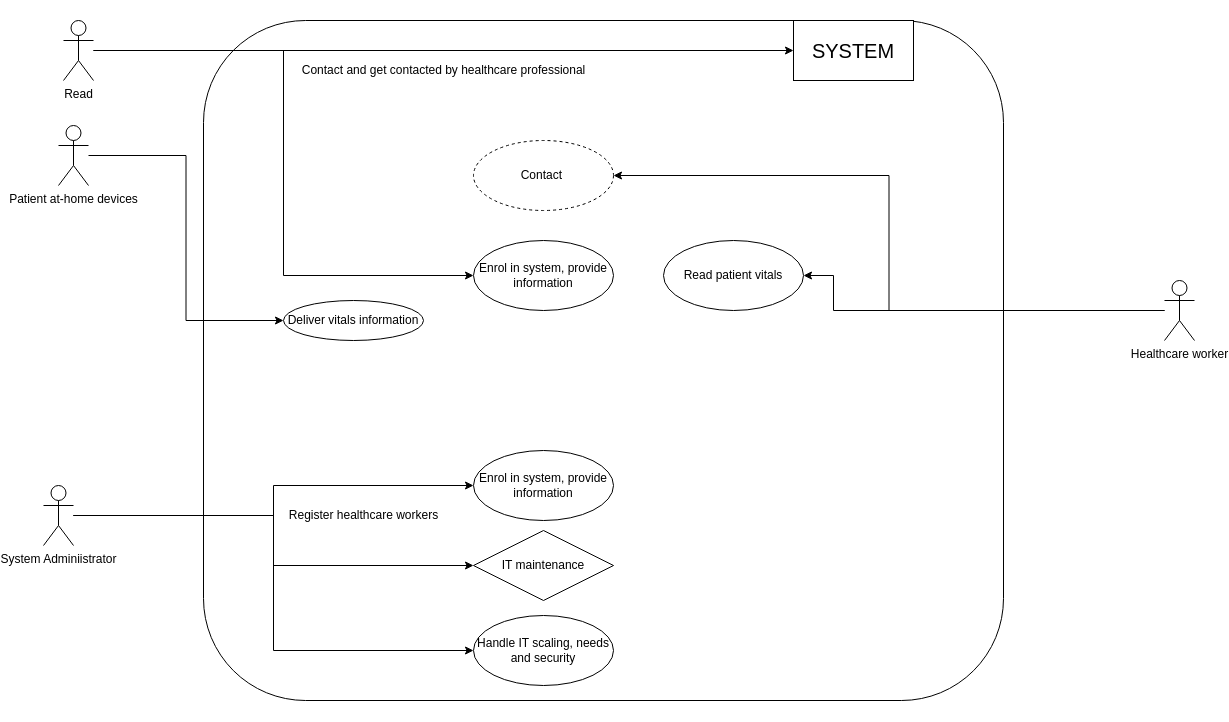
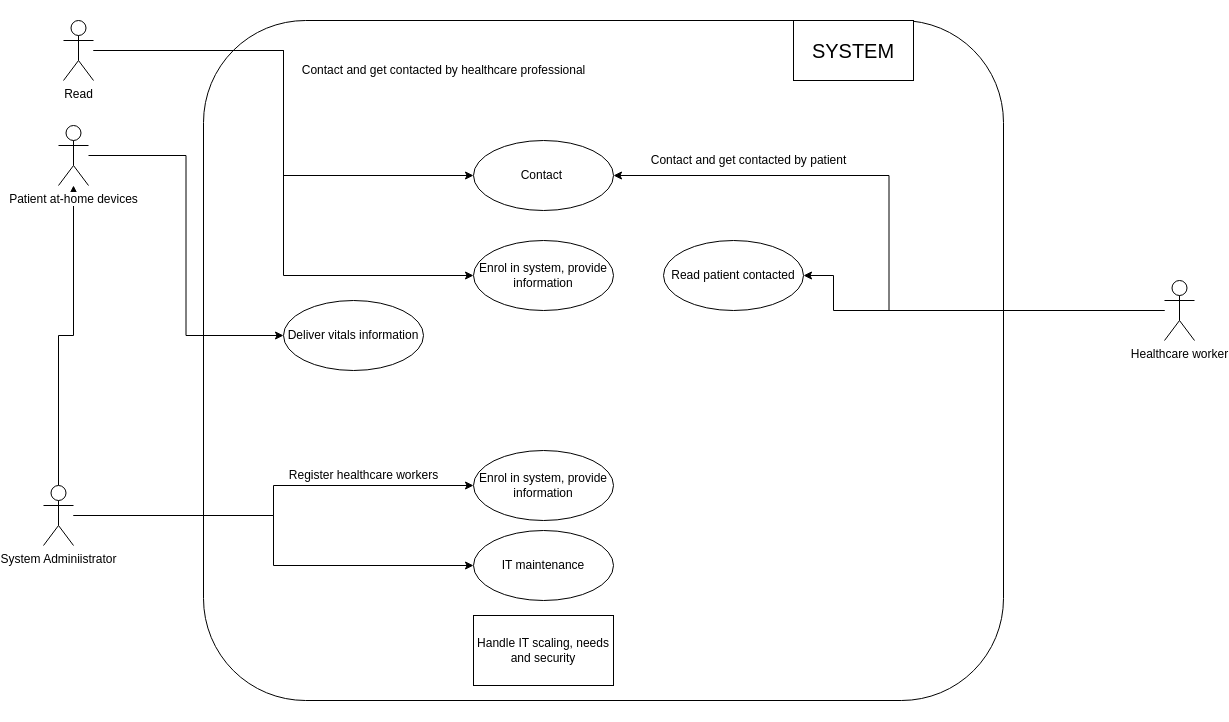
- <mxCell id="3" style="edgeStyle=orthogonalEdgeStyle;rounded=0;orthogonalLoop=1;jettySize=auto;html=1;" edge="1" parent="1" source="5" target="25"><mxGeometry relative="1" as="geometry" /></mxCell>
+ <mxCell id="3" style="edgeStyle=orthogonalEdgeStyle;rounded=0;orthogonalLoop=1;jettySize=auto;html=1;entryX=0;entryY=0.5;entryDx=0;entryDy=0;" edge="1" parent="1" source="5" target="13"><mxGeometry relative="1" as="geometry" /></mxCell>
+ <mxCell id="15" value="Contact and get contacted by patient&lt;br&gt;" style="text;html=1;align=center;verticalAlign=middle;resizable=0;points=[];autosize=1;" vertex="1" parent="1"><mxGeometry x="620" y="150" width="210" height="20" as="geometry" /></mxCell>
- <mxCell id="13" value="Contact&amp;nbsp;" style="ellipse;whiteSpace=wrap;html=1;dashed=1;" vertex="1" parent="1"><mxGeometry x="450" y="140" width="140" height="70" as="geometry" /></mxCell>
+ <mxCell id="13" value="Contact&amp;nbsp;" style="ellipse;whiteSpace=wrap;html=1;" vertex="1" parent="1"><mxGeometry x="450" y="140" width="140" height="70" as="geometry" /></mxCell>
- <mxCell id="19" value="Read patient vitals" style="ellipse;whiteSpace=wrap;html=1;" vertex="1" parent="1"><mxGeometry x="640" y="240" width="140" height="70" as="geometry" /></mxCell>
+ <mxCell id="19" value="Read patient contacted" style="ellipse;whiteSpace=wrap;html=1;" vertex="1" parent="1"><mxGeometry x="640" y="240" width="140" height="70" as="geometry" /></mxCell>
- <mxCell id="22" value="Deliver vitals information" style="ellipse;whiteSpace=wrap;html=1;" vertex="1" parent="1"><mxGeometry x="260" y="300" width="140" height="40" as="geometry" /></mxCell>
+ <mxCell id="22" value="Deliver vitals information" style="ellipse;whiteSpace=wrap;html=1;" vertex="1" parent="1"><mxGeometry x="260" y="300" width="140" height="70" as="geometry" /></mxCell>
- <mxCell id="18" value="Register healthcare workers" style="text;html=1;align=center;verticalAlign=middle;resizable=0;points=[];autosize=1;" vertex="1" parent="1"><mxGeometry x="260" y="505" width="160" height="20" as="geometry" /></mxCell>
+ <mxCell id="18" value="Register healthcare workers" style="text;html=1;align=center;verticalAlign=middle;resizable=0;points=[];autosize=1;" vertex="1" parent="1"><mxGeometry x="260" y="465" width="160" height="20" as="geometry" /></mxCell>
- <mxCell id="23" value="IT maintenance" style="rhombus;whiteSpace=wrap;html=1;" vertex="1" parent="1"><mxGeometry x="450" y="530" width="140" height="70" as="geometry" /></mxCell>
+ <mxCell id="23" value="IT maintenance" style="ellipse;whiteSpace=wrap;html=1;" vertex="1" parent="1"><mxGeometry x="450" y="530" width="140" height="70" as="geometry" /></mxCell>
- <mxCell id="11" style="edgeStyle=orthogonalEdgeStyle;rounded=0;orthogonalLoop=1;jettySize=auto;html=1;entryX=0;entryY=0.5;entryDx=0;entryDy=0;" edge="1" parent="1" source="12" target="24"><mxGeometry relative="1" as="geometry" /></mxCell>
+ <mxCell id="11" style="edgeStyle=orthogonalEdgeStyle;rounded=0;orthogonalLoop=1;jettySize=auto;html=1;" edge="1" parent="1" source="12" target="21"><mxGeometry relative="1" as="geometry" /></mxCell>
- <mxCell id="24" value="Handle IT scaling, needs and security" style="ellipse;whiteSpace=wrap;html=1;" vertex="1" parent="1"><mxGeometry x="450" y="615" width="140" height="70" as="geometry" /></mxCell>
+ <mxCell id="24" value="Handle IT scaling, needs and security" style="whiteSpace=wrap;html=1;rounded=0;" vertex="1" parent="1"><mxGeometry x="450" y="615" width="140" height="70" as="geometry" /></mxCell>
